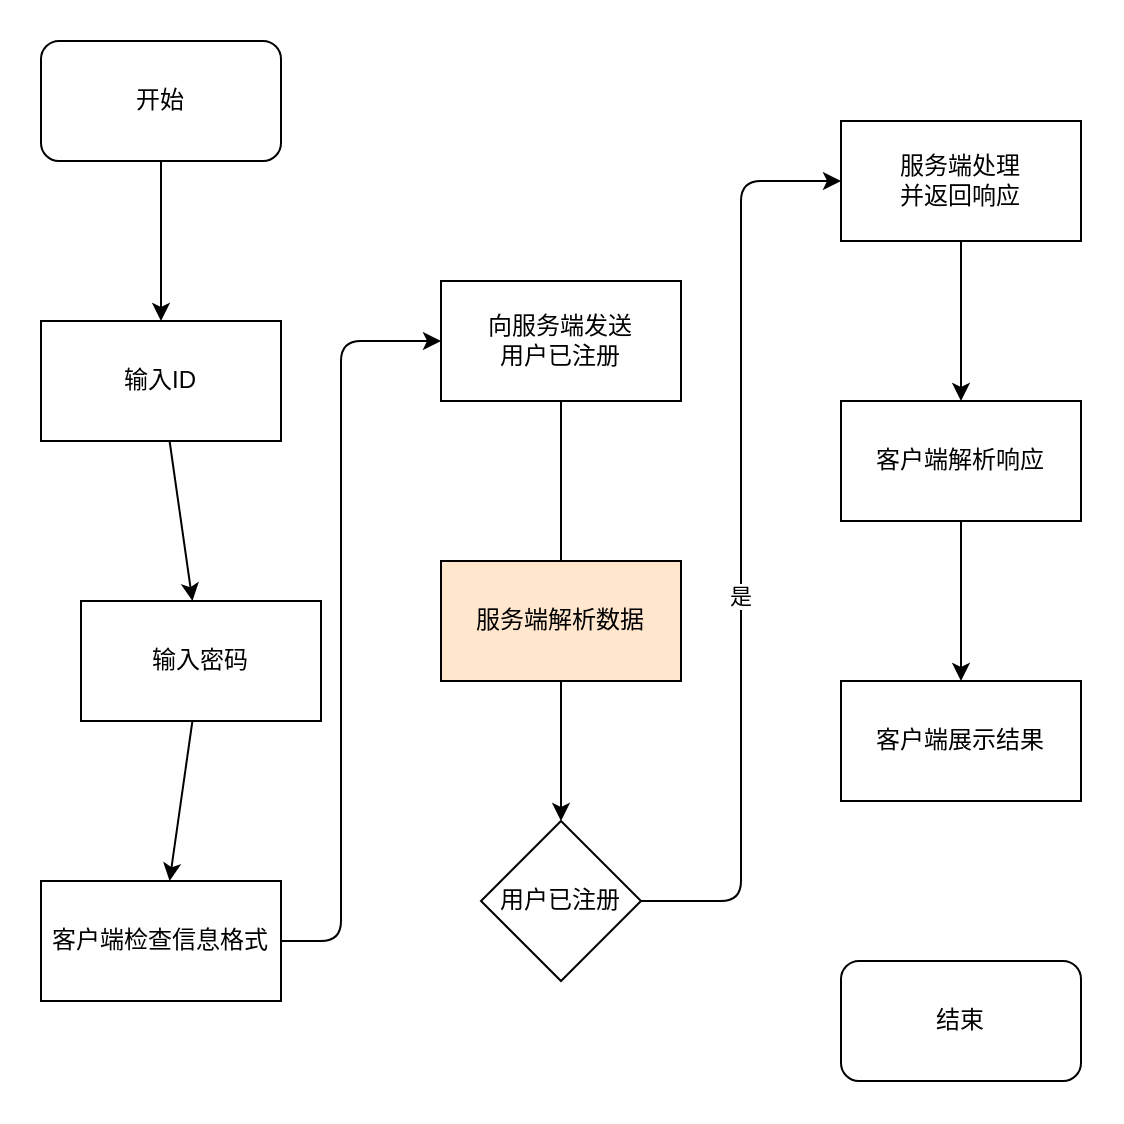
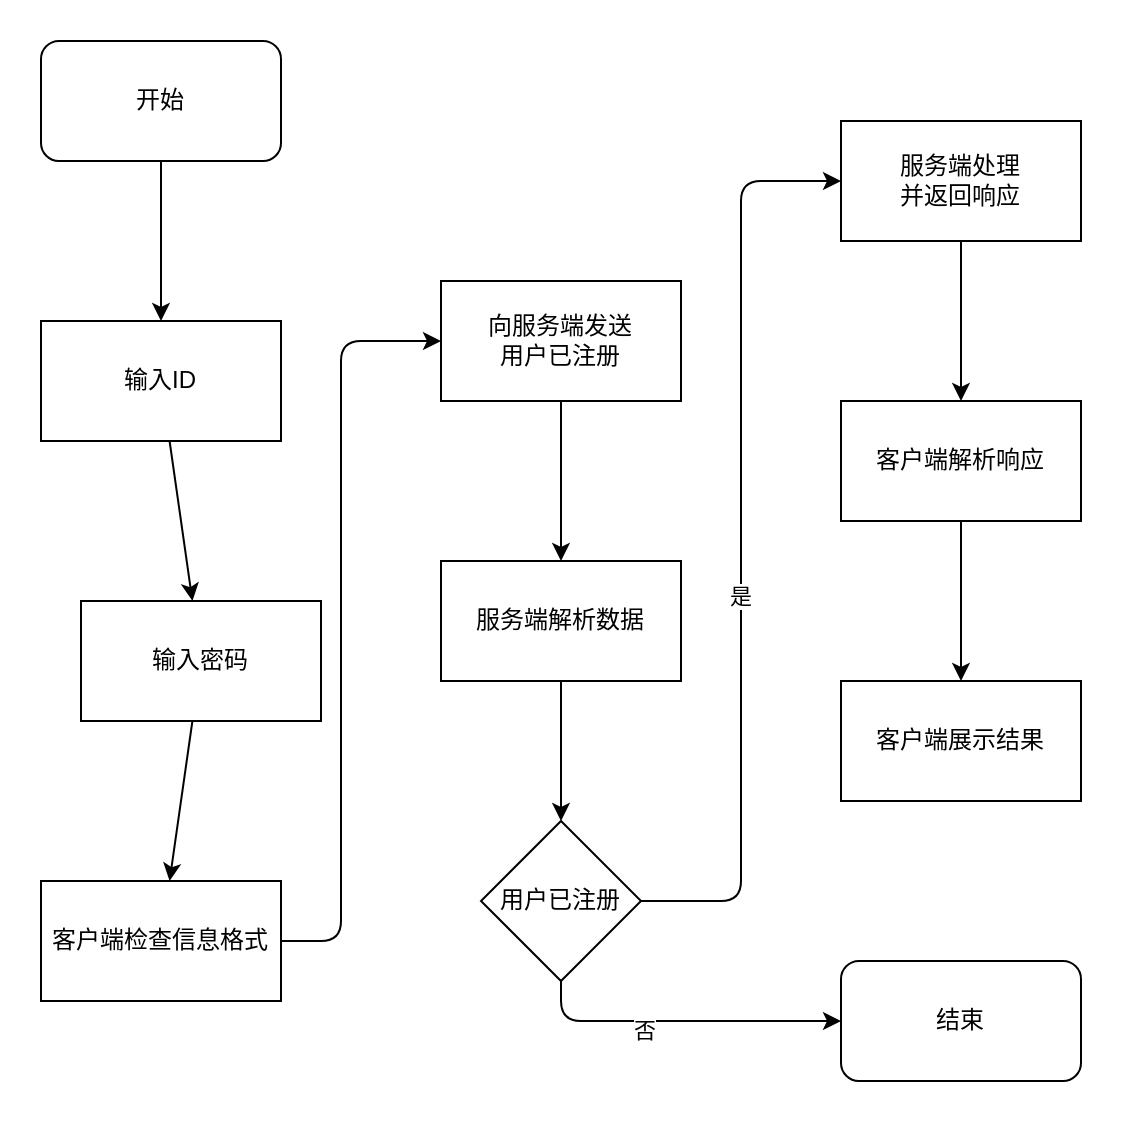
- <mxCell id="10" value="" style="edgeStyle=none;html=1;endArrow=none;" parent="1" source="11" target="13" edge="1"><mxGeometry relative="1" as="geometry" /></mxCell>
+ <mxCell id="10" value="" style="edgeStyle=none;html=1;" parent="1" source="11" target="13" edge="1"><mxGeometry relative="1" as="geometry" /></mxCell>
- <mxCell id="13" value="服务端解析数据" style="whiteSpace=wrap;html=1;rounded=0;fillColor=#ffe6cc;" parent="1" vertex="1"><mxGeometry x="220" y="280" width="120" height="60" as="geometry" /></mxCell>
+ <mxCell id="13" value="服务端解析数据" style="whiteSpace=wrap;html=1;rounded=0;" parent="1" vertex="1"><mxGeometry x="220" y="280" width="120" height="60" as="geometry" /></mxCell>
+ <mxCell id="16" style="edgeStyle=none;html=1;exitX=0.5;exitY=1;exitDx=0;exitDy=0;entryX=0;entryY=0.5;entryDx=0;entryDy=0;" parent="1" source="18" target="24" edge="1"><mxGeometry relative="1" as="geometry"><Array as="points"><mxPoint x="280" y="510" /></Array></mxGeometry></mxCell>
+ <mxCell id="17" value="否" style="edgeLabel;html=1;align=center;verticalAlign=middle;resizable=0;points=[];" parent="16" vertex="1" connectable="0"><mxGeometry x="-0.237" y="-4" relative="1" as="geometry"><mxPoint as="offset" /></mxGeometry></mxCell>
